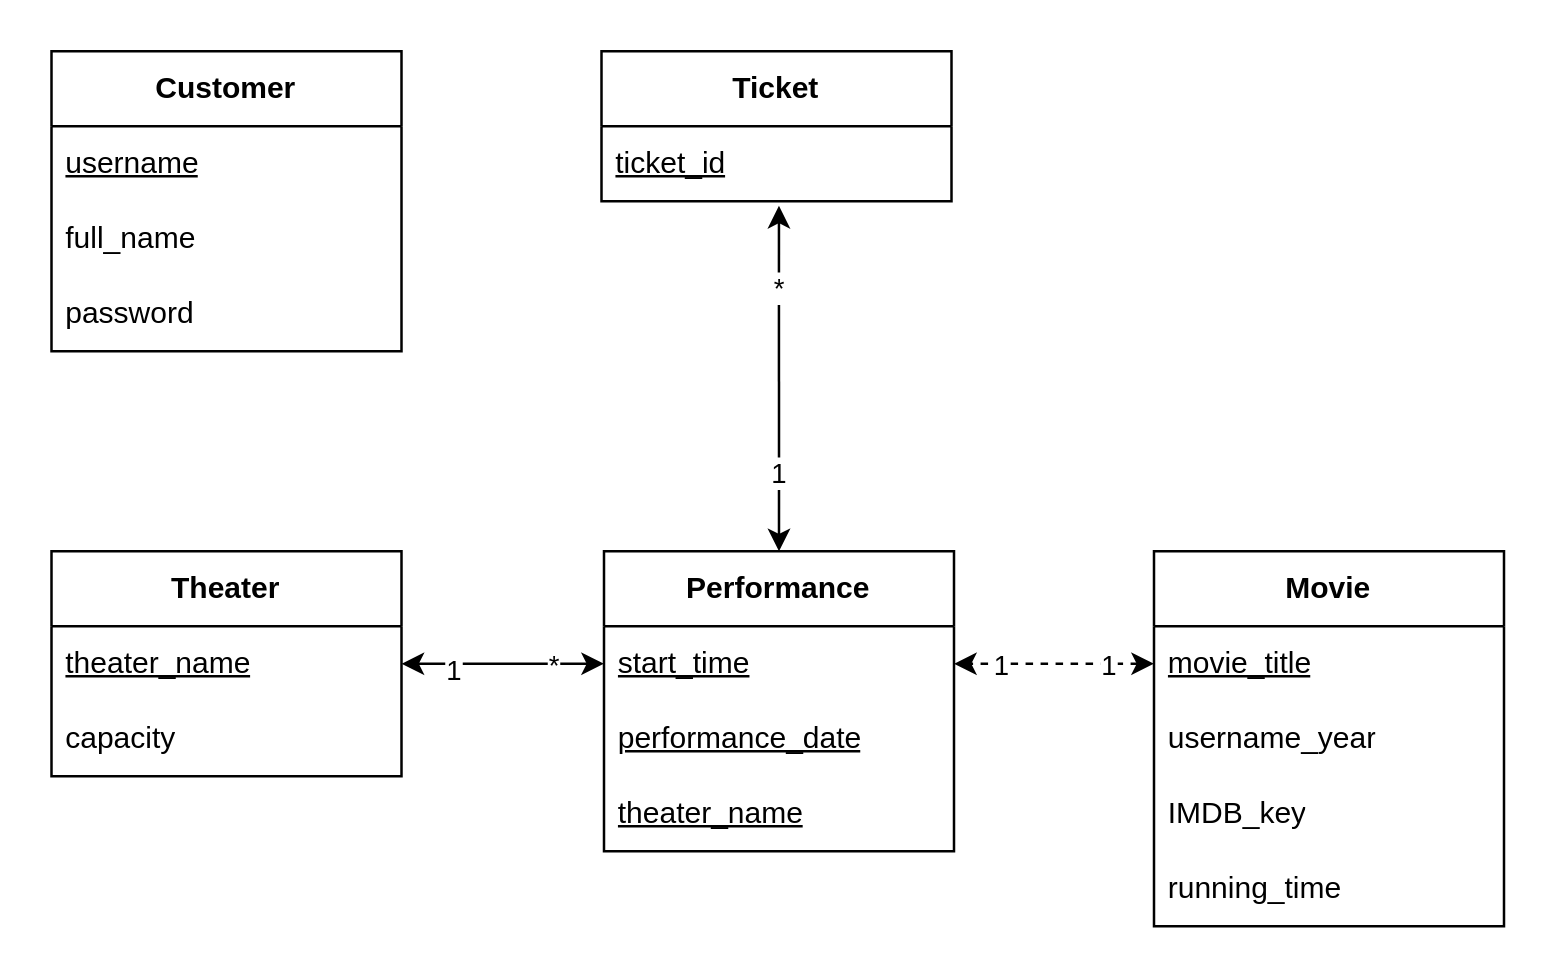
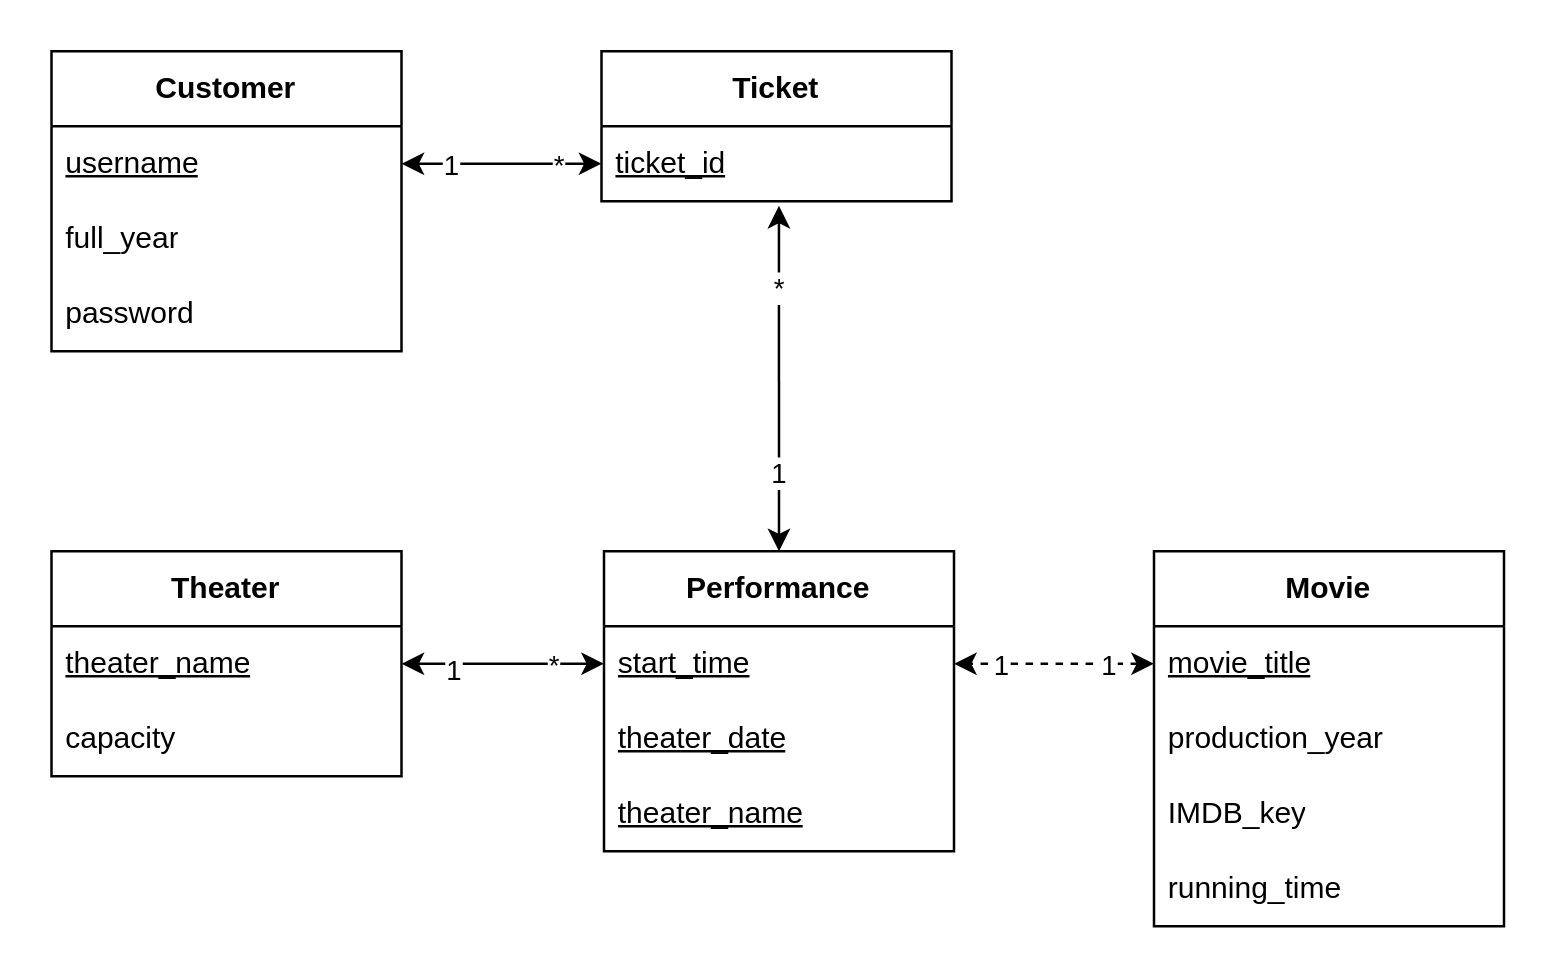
+ <mxCell id="26" value="" style="endArrow=classic;startArrow=classic;html=1;rounded=0;exitX=1;exitY=0.5;exitDx=0;exitDy=0;" parent="1" source="18" target="22" edge="1"><mxGeometry width="50" height="50" relative="1" as="geometry"><mxPoint x="171" y="120" as="sourcePoint" /><mxPoint x="241" y="120" as="targetPoint" /></mxGeometry></mxCell>
+ <mxCell id="27" value="1" style="edgeLabel;html=1;align=center;verticalAlign=middle;resizable=0;points=[];" parent="26" vertex="1" connectable="0"><mxGeometry x="-0.521" relative="1" as="geometry"><mxPoint as="offset" /></mxGeometry></mxCell>
+ <mxCell id="28" value="*" style="edgeLabel;html=1;align=center;verticalAlign=middle;resizable=0;points=[];" parent="26" vertex="1" connectable="0"><mxGeometry x="0.553" relative="1" as="geometry"><mxPoint as="offset" /></mxGeometry></mxCell>
- <mxCell id="19" value="full_name" style="text;strokeColor=none;fillColor=none;align=left;verticalAlign=middle;spacingLeft=4;spacingRight=4;overflow=hidden;points=[[0,0.5],[1,0.5]];portConstraint=eastwest;rotatable=0;whiteSpace=wrap;html=1;" parent="17" vertex="1"><mxGeometry y="60" width="140" height="30" as="geometry" /></mxCell>
+ <mxCell id="19" value="full_year" style="text;strokeColor=none;fillColor=none;align=left;verticalAlign=middle;spacingLeft=4;spacingRight=4;overflow=hidden;points=[[0,0.5],[1,0.5]];portConstraint=eastwest;rotatable=0;whiteSpace=wrap;html=1;" parent="17" vertex="1"><mxGeometry y="60" width="140" height="30" as="geometry" /></mxCell>
- <mxCell id="12" value="&lt;u style=&quot;border-color: var(--border-color);&quot;&gt;performance_date&lt;/u&gt;" style="text;strokeColor=none;fillColor=none;align=left;verticalAlign=middle;spacingLeft=4;spacingRight=4;overflow=hidden;points=[[0,0.5],[1,0.5]];portConstraint=eastwest;rotatable=0;whiteSpace=wrap;html=1;" vertex="1" parent="10"><mxGeometry y="60" width="140" height="30" as="geometry" /></mxCell>
+ <mxCell id="12" value="&lt;u style=&quot;border-color: var(--border-color);&quot;&gt;theater_date&lt;/u&gt;" style="text;strokeColor=none;fillColor=none;align=left;verticalAlign=middle;spacingLeft=4;spacingRight=4;overflow=hidden;points=[[0,0.5],[1,0.5]];portConstraint=eastwest;rotatable=0;whiteSpace=wrap;html=1;" vertex="1" parent="10"><mxGeometry y="60" width="140" height="30" as="geometry" /></mxCell>
- <mxCell id="7" value="username_year" style="text;strokeColor=none;fillColor=none;align=left;verticalAlign=middle;spacingLeft=4;spacingRight=4;overflow=hidden;points=[[0,0.5],[1,0.5]];portConstraint=eastwest;rotatable=0;whiteSpace=wrap;html=1;" parent="5" vertex="1"><mxGeometry y="60" width="140" height="30" as="geometry" /></mxCell>
+ <mxCell id="7" value="production_year" style="text;strokeColor=none;fillColor=none;align=left;verticalAlign=middle;spacingLeft=4;spacingRight=4;overflow=hidden;points=[[0,0.5],[1,0.5]];portConstraint=eastwest;rotatable=0;whiteSpace=wrap;html=1;" parent="5" vertex="1"><mxGeometry y="60" width="140" height="30" as="geometry" /></mxCell>
